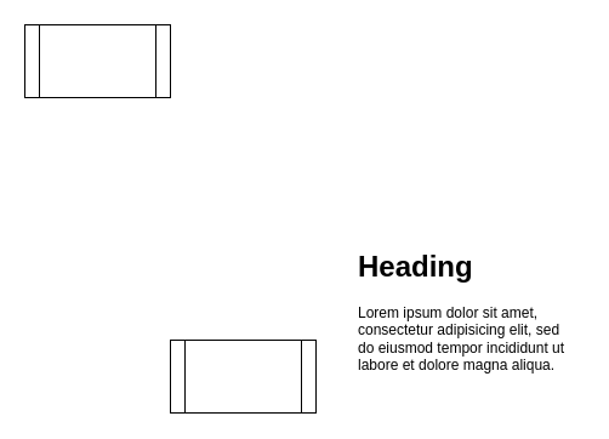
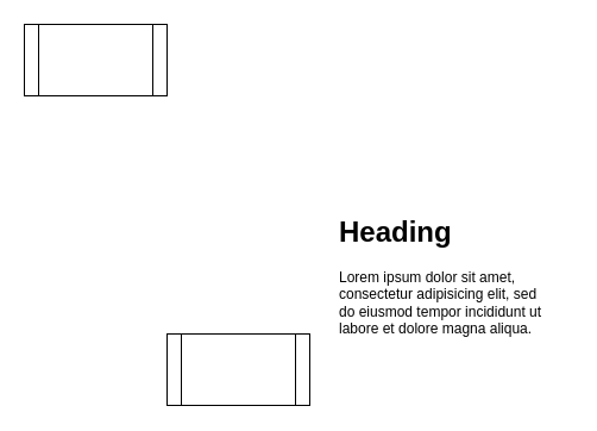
- <mxCell id="4" value="&lt;h1&gt;Heading&lt;/h1&gt;&lt;p&gt;Lorem ipsum dolor sit amet, consectetur adipisicing elit, sed do eiusmod tempor incididunt ut labore et dolore magna aliqua.&lt;/p&gt;" style="text;html=1;strokeColor=none;fillColor=none;spacing=5;spacingTop=-20;whiteSpace=wrap;overflow=hidden;rounded=0;" vertex="1" parent="1"><mxGeometry x="290" y="200" width="190" height="120" as="geometry" /></mxCell>
+ <mxCell id="4" value="&lt;h1&gt;Heading&lt;/h1&gt;&lt;p&gt;Lorem ipsum dolor sit amet, consectetur adipisicing elit, sed do eiusmod tempor incididunt ut labore et dolore magna aliqua.&lt;/p&gt;" style="text;html=1;strokeColor=none;fillColor=none;spacing=5;spacingTop=-20;whiteSpace=wrap;overflow=hidden;rounded=0;" vertex="1" parent="1"><mxGeometry x="280" y="175" width="190" height="120" as="geometry" /></mxCell>
